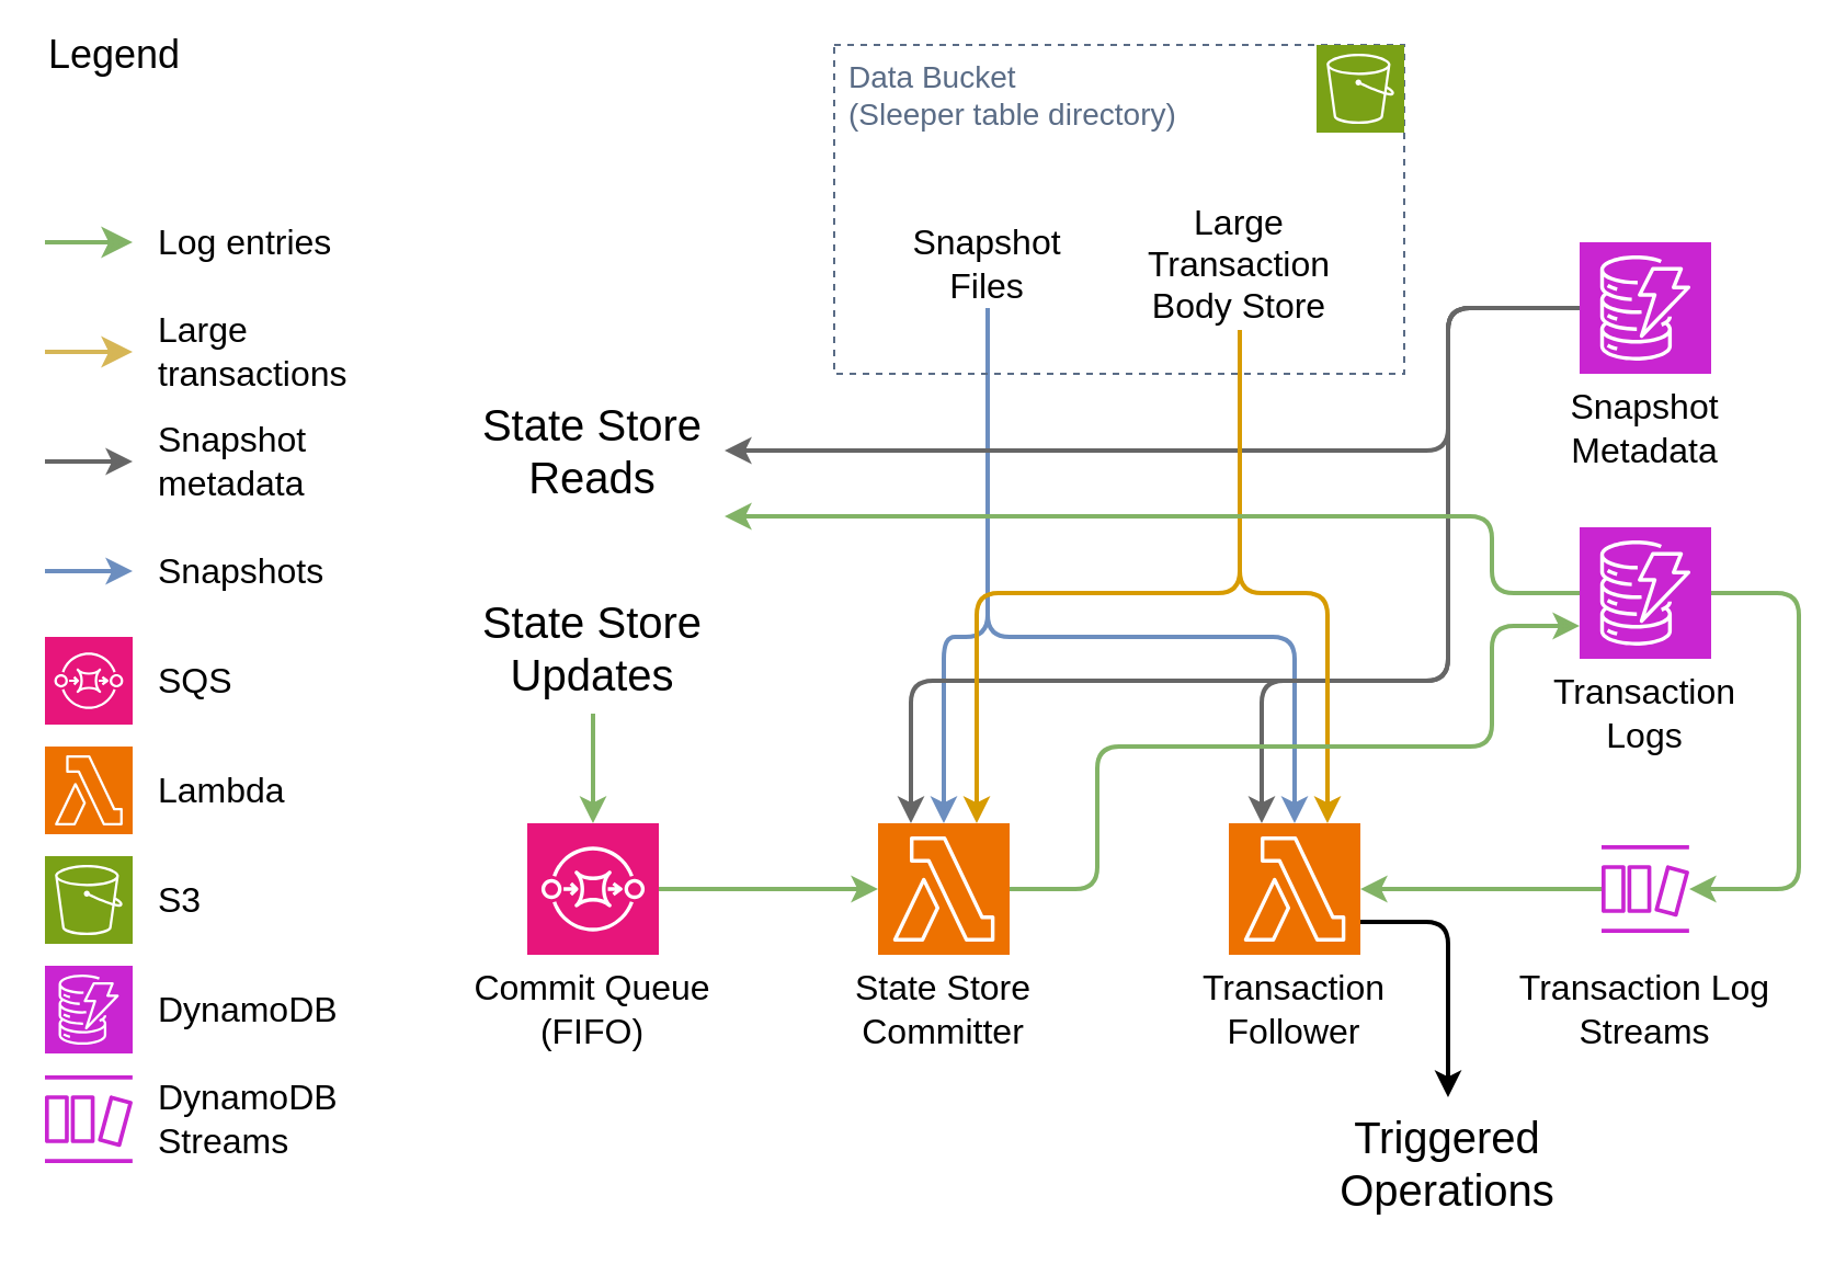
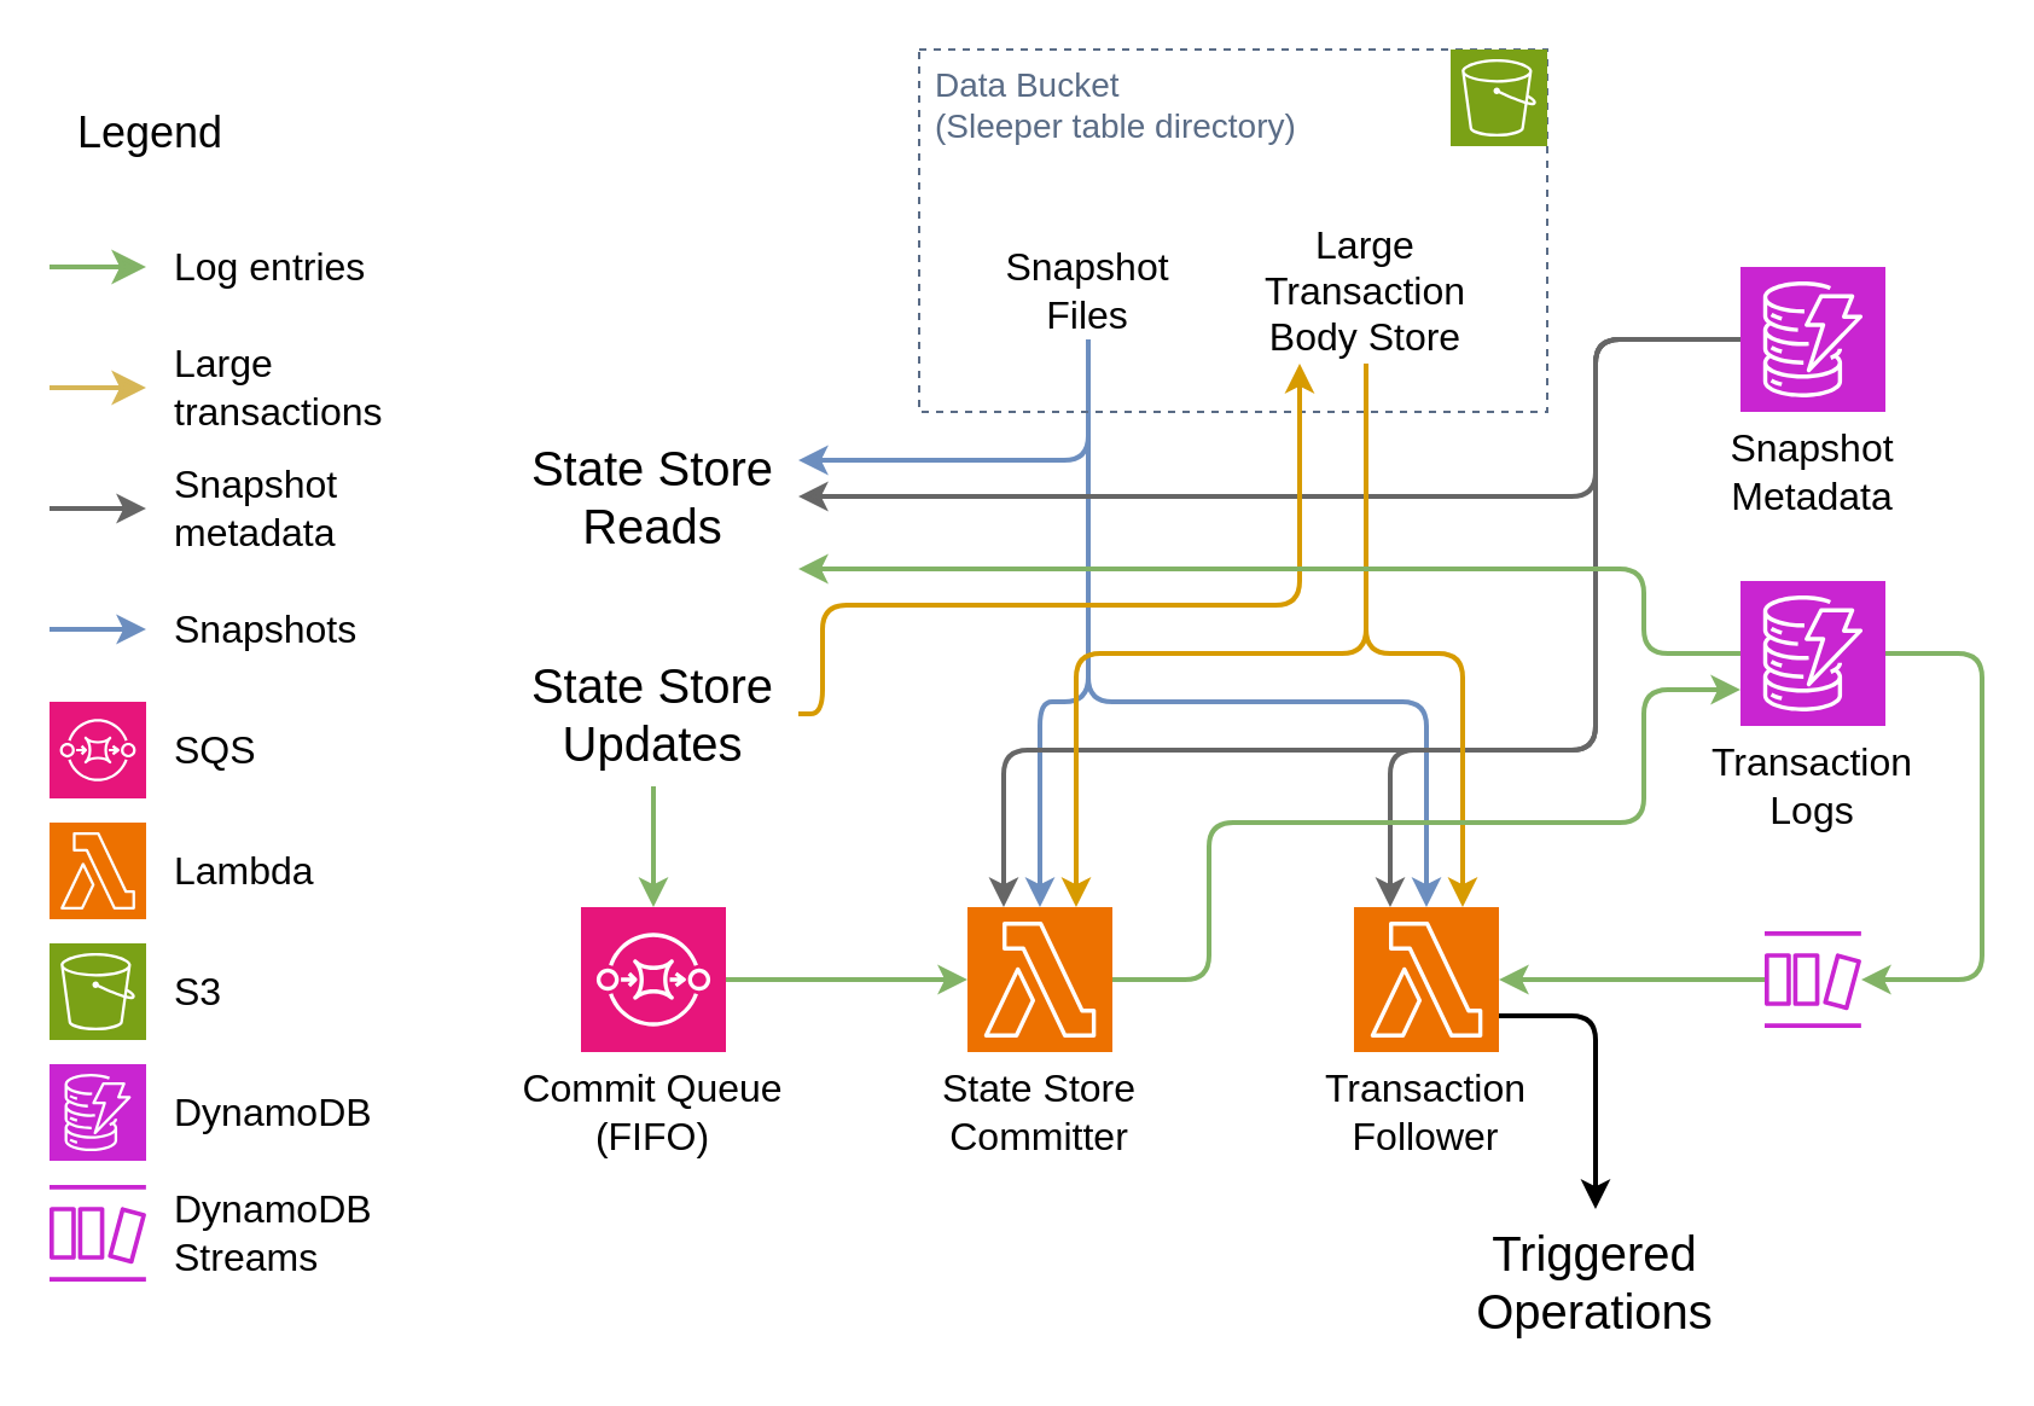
- <mxCell id="45" value="Legend" style="text;html=1;strokeColor=none;fillColor=none;align=left;verticalAlign=middle;whiteSpace=wrap;rounded=0;fontSize=18;" vertex="1" parent="1"><mxGeometry x="20" y="10" width="60" height="30" as="geometry" /></mxCell>
+ <mxCell id="45" value="Legend" style="text;html=1;strokeColor=none;fillColor=none;align=left;verticalAlign=middle;whiteSpace=wrap;rounded=0;fontSize=18;" vertex="1" parent="1"><mxGeometry x="30" y="40" width="60" height="30" as="geometry" /></mxCell>
+ <mxCell id="4" style="edgeStyle=orthogonalEdgeStyle;rounded=1;orthogonalLoop=1;jettySize=auto;html=1;exitX=0.5;exitY=1;exitDx=0;exitDy=0;entryX=1;entryY=0.25;entryDx=0;entryDy=0;fillColor=#dae8fc;strokeColor=#6c8ebf;curved=0;strokeWidth=2;" edge="1" parent="1" source="10" target="14"><mxGeometry relative="1" as="geometry" /></mxCell>
+ <mxCell id="12" style="edgeStyle=orthogonalEdgeStyle;rounded=1;orthogonalLoop=1;jettySize=auto;html=1;exitX=1;exitY=0.5;exitDx=0;exitDy=0;entryX=0.25;entryY=1;entryDx=0;entryDy=0;curved=0;fillColor=#ffe6cc;strokeColor=#d79b00;strokeWidth=2;" edge="1" parent="1" source="13" target="11"><mxGeometry relative="1" as="geometry"><Array as="points"><mxPoint x="340" y="295" /><mxPoint x="340" y="250" /><mxPoint x="538" y="250" /></Array></mxGeometry></mxCell>
- <mxCell id="29" value="Transaction Log Streams" style="text;html=1;align=center;verticalAlign=middle;whiteSpace=wrap;rounded=0;fontSize=16;" vertex="1" parent="1"><mxGeometry x="690" y="435" width="120" height="50" as="geometry" /></mxCell>
